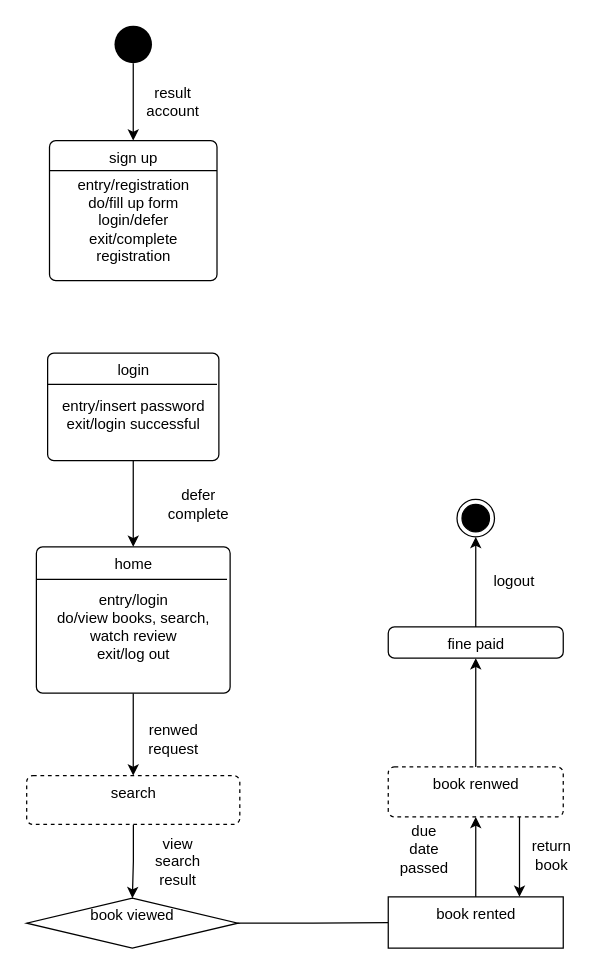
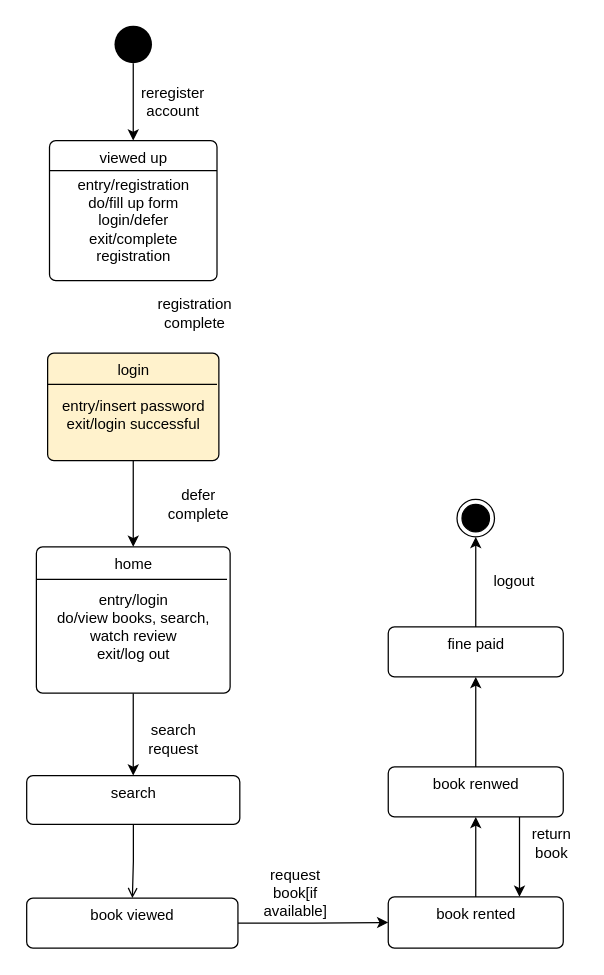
- <mxCell id="25" value="result account" style="text;html=1;strokeColor=none;fillColor=none;align=center;verticalAlign=middle;whiteSpace=wrap;rounded=0;" vertex="1" parent="1"><mxGeometry x="122" y="71" width="32" height="20" as="geometry" /></mxCell>
+ <mxCell id="25" value="reregister account" style="text;html=1;strokeColor=none;fillColor=none;align=center;verticalAlign=middle;whiteSpace=wrap;rounded=0;" vertex="1" parent="1"><mxGeometry x="122" y="71" width="32" height="20" as="geometry" /></mxCell>
- <mxCell id="4" value="sign up" style="html=1;align=center;verticalAlign=top;rounded=1;absoluteArcSize=1;arcSize=10;dashed=0;" vertex="1" parent="1"><mxGeometry x="39" y="112" width="134" height="112" as="geometry" /></mxCell>
+ <mxCell id="4" value="viewed up" style="html=1;align=center;verticalAlign=top;rounded=1;absoluteArcSize=1;arcSize=10;dashed=0;" vertex="1" parent="1"><mxGeometry x="39" y="112" width="134" height="112" as="geometry" /></mxCell>
+ <mxCell id="26" value="registration complete" style="text;html=1;strokeColor=none;fillColor=none;align=center;verticalAlign=middle;whiteSpace=wrap;rounded=0;" vertex="1" parent="1"><mxGeometry x="121" y="240" width="69" height="20" as="geometry" /></mxCell>
- <mxCell id="8" value="login&lt;br&gt;&lt;br&gt;entry/insert password&lt;br&gt;exit/login successful" style="html=1;align=center;verticalAlign=top;rounded=1;absoluteArcSize=1;arcSize=10;dashed=0;" vertex="1" parent="1"><mxGeometry x="37.5" y="282" width="137" height="86" as="geometry" /></mxCell>
+ <mxCell id="8" value="login&lt;br&gt;&lt;br&gt;entry/insert password&lt;br&gt;exit/login successful" style="html=1;align=center;verticalAlign=top;rounded=1;absoluteArcSize=1;arcSize=10;dashed=0;fillColor=#fff2cc;" vertex="1" parent="1"><mxGeometry x="37.5" y="282" width="137" height="86" as="geometry" /></mxCell>
- <mxCell id="23" value="fine paid" style="html=1;align=center;verticalAlign=top;rounded=1;absoluteArcSize=1;arcSize=10;dashed=0;" vertex="1" parent="1"><mxGeometry x="310" y="501" width="140" height="25" as="geometry" /></mxCell>
+ <mxCell id="23" value="fine paid" style="html=1;align=center;verticalAlign=top;rounded=1;absoluteArcSize=1;arcSize=10;dashed=0;" vertex="1" parent="1"><mxGeometry x="310" y="501" width="140" height="40" as="geometry" /></mxCell>
- <mxCell id="28" value="renwed request" style="text;html=1;strokeColor=none;fillColor=none;align=center;verticalAlign=middle;whiteSpace=wrap;rounded=0;" vertex="1" parent="1"><mxGeometry x="99.5" y="581" width="77" height="20" as="geometry" /></mxCell>
+ <mxCell id="28" value="search request" style="text;html=1;strokeColor=none;fillColor=none;align=center;verticalAlign=middle;whiteSpace=wrap;rounded=0;" vertex="1" parent="1"><mxGeometry x="99.5" y="581" width="77" height="20" as="geometry" /></mxCell>
- <mxCell id="21" value="book renwed" style="html=1;align=center;verticalAlign=top;rounded=1;absoluteArcSize=1;arcSize=10;dashed=1;" vertex="1" parent="1"><mxGeometry x="310" y="613" width="140" height="40" as="geometry" /></mxCell>
+ <mxCell id="21" value="book renwed" style="html=1;align=center;verticalAlign=top;rounded=1;absoluteArcSize=1;arcSize=10;dashed=0;" vertex="1" parent="1"><mxGeometry x="310" y="613" width="140" height="40" as="geometry" /></mxCell>
- <mxCell id="14" value="search&lt;br&gt;&lt;br&gt;" style="html=1;align=center;verticalAlign=top;rounded=1;absoluteArcSize=1;arcSize=10;dashed=1;" vertex="1" parent="1"><mxGeometry x="20.75" y="620" width="170.5" height="39" as="geometry" /></mxCell>
+ <mxCell id="14" value="search&lt;br&gt;&lt;br&gt;" style="html=1;align=center;verticalAlign=top;rounded=1;absoluteArcSize=1;arcSize=10;dashed=0;" vertex="1" parent="1"><mxGeometry x="20.75" y="620" width="170.5" height="39" as="geometry" /></mxCell>
- <mxCell id="31" value="due date passed" style="text;html=1;strokeColor=none;fillColor=none;align=center;verticalAlign=middle;whiteSpace=wrap;rounded=0;" vertex="1" parent="1"><mxGeometry x="319" y="669" width="40" height="20" as="geometry" /></mxCell>
- <mxCell id="32" value="return book" style="text;html=1;strokeColor=none;fillColor=none;align=center;verticalAlign=middle;whiteSpace=wrap;rounded=0;" vertex="1" parent="1"><mxGeometry x="421" y="674" width="40" height="20" as="geometry" /></mxCell>
+ <mxCell id="32" value="return book" style="text;html=1;strokeColor=none;fillColor=none;align=center;verticalAlign=middle;whiteSpace=wrap;rounded=0;" vertex="1" parent="1"><mxGeometry x="421" y="664" width="40" height="20" as="geometry" /></mxCell>
- <mxCell id="29" value="view search result" style="text;html=1;strokeColor=none;fillColor=none;align=center;verticalAlign=middle;whiteSpace=wrap;rounded=0;" vertex="1" parent="1"><mxGeometry x="122" y="679" width="40" height="20" as="geometry" /></mxCell>
- <mxCell id="13" style="edgeStyle=orthogonalEdgeStyle;rounded=0;orthogonalLoop=1;jettySize=auto;html=1;" edge="1" parent="1" source="14" target="16"><mxGeometry relative="1" as="geometry" /></mxCell>
+ <mxCell id="13" style="edgeStyle=orthogonalEdgeStyle;rounded=0;orthogonalLoop=1;jettySize=auto;html=1;endArrow=open;" edge="1" parent="1" source="14" target="16"><mxGeometry relative="1" as="geometry" /></mxCell>
+ <mxCell id="30" value="request book[if available]" style="text;html=1;strokeColor=none;fillColor=none;align=center;verticalAlign=middle;whiteSpace=wrap;rounded=0;" vertex="1" parent="1"><mxGeometry x="216" y="704" width="40" height="20" as="geometry" /></mxCell>
- <mxCell id="16" value="book viewed" style="rhombus;html=1;align=center;verticalAlign=top;absoluteArcSize=1;arcSize=10;dashed=0;" vertex="1" parent="1"><mxGeometry x="20.75" y="718" width="169" height="40" as="geometry" /></mxCell>
+ <mxCell id="16" value="book viewed" style="html=1;align=center;verticalAlign=top;rounded=1;absoluteArcSize=1;arcSize=10;dashed=0;" vertex="1" parent="1"><mxGeometry x="20.75" y="718" width="169" height="40" as="geometry" /></mxCell>
- <mxCell id="15" style="edgeStyle=orthogonalEdgeStyle;rounded=0;orthogonalLoop=1;jettySize=auto;html=1;exitX=1;exitY=0.5;exitDx=0;exitDy=0;entryX=0;entryY=0.5;entryDx=0;entryDy=0;endArrow=none;" edge="1" parent="1" source="16" target="18"><mxGeometry relative="1" as="geometry" /></mxCell>
+ <mxCell id="15" style="edgeStyle=orthogonalEdgeStyle;rounded=0;orthogonalLoop=1;jettySize=auto;html=1;exitX=1;exitY=0.5;exitDx=0;exitDy=0;entryX=0;entryY=0.5;entryDx=0;entryDy=0;" edge="1" parent="1" source="16" target="18"><mxGeometry relative="1" as="geometry" /></mxCell>
- <mxCell id="18" value="book rented" style="html=1;align=center;verticalAlign=top;absoluteArcSize=1;arcSize=10;dashed=0;rounded=0;" vertex="1" parent="1"><mxGeometry x="310" y="717" width="140" height="41" as="geometry" /></mxCell>
+ <mxCell id="18" value="book rented" style="html=1;align=center;verticalAlign=top;rounded=1;absoluteArcSize=1;arcSize=10;dashed=0;" vertex="1" parent="1"><mxGeometry x="310" y="717" width="140" height="41" as="geometry" /></mxCell>
